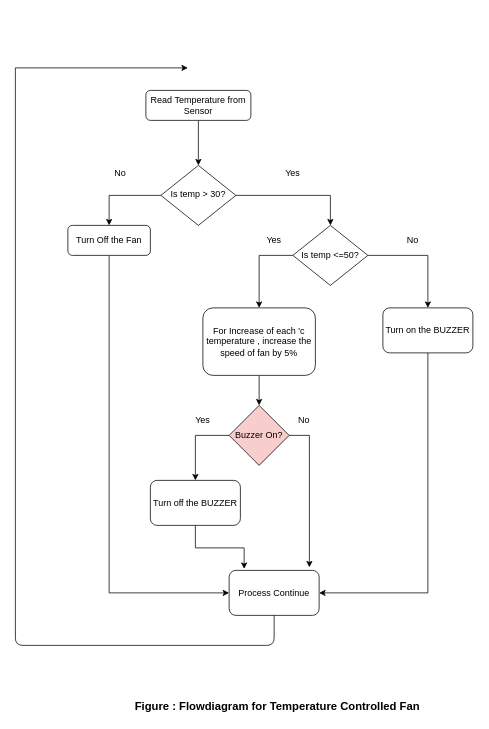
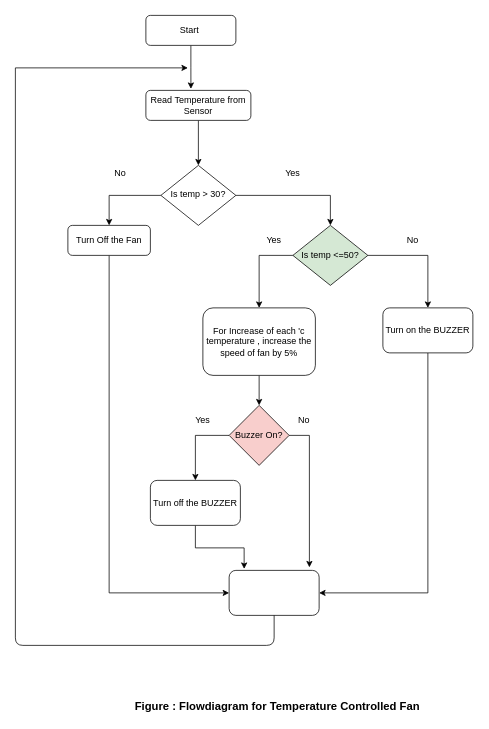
+ <mxCell id="3" value="Start&amp;nbsp;" style="rounded=1;whiteSpace=wrap;html=1;fontSize=12;glass=0;strokeWidth=1;shadow=0;" parent="1" vertex="1"><mxGeometry x="194" y="20" width="120" height="40" as="geometry" /></mxCell>
+ <mxCell id="2" style="edgeStyle=orthogonalEdgeStyle;rounded=0;orthogonalLoop=1;jettySize=auto;html=1;exitX=0.5;exitY=1;exitDx=0;exitDy=0;entryX=0.429;entryY=-0.05;entryDx=0;entryDy=0;entryPerimeter=0;" parent="1" source="3" target="10" edge="1"><mxGeometry relative="1" as="geometry" /></mxCell>
- <mxCell id="15" value="Is temp &amp;lt;=50?" style="rhombus;whiteSpace=wrap;html=1;" parent="1" vertex="1"><mxGeometry x="390" y="300" width="100" height="80" as="geometry" /></mxCell>
+ <mxCell id="15" value="Is temp &amp;lt;=50?" style="rhombus;whiteSpace=wrap;html=1;fillColor=#d5e8d4;" parent="1" vertex="1"><mxGeometry x="390" y="300" width="100" height="80" as="geometry" /></mxCell>
- <mxCell id="33" value="Process Continue" style="text;html=1;strokeColor=none;fillColor=none;align=center;verticalAlign=middle;whiteSpace=wrap;rounded=0;" vertex="1" parent="1"><mxGeometry x="305" y="780" width="120" height="20" as="geometry" /></mxCell>
